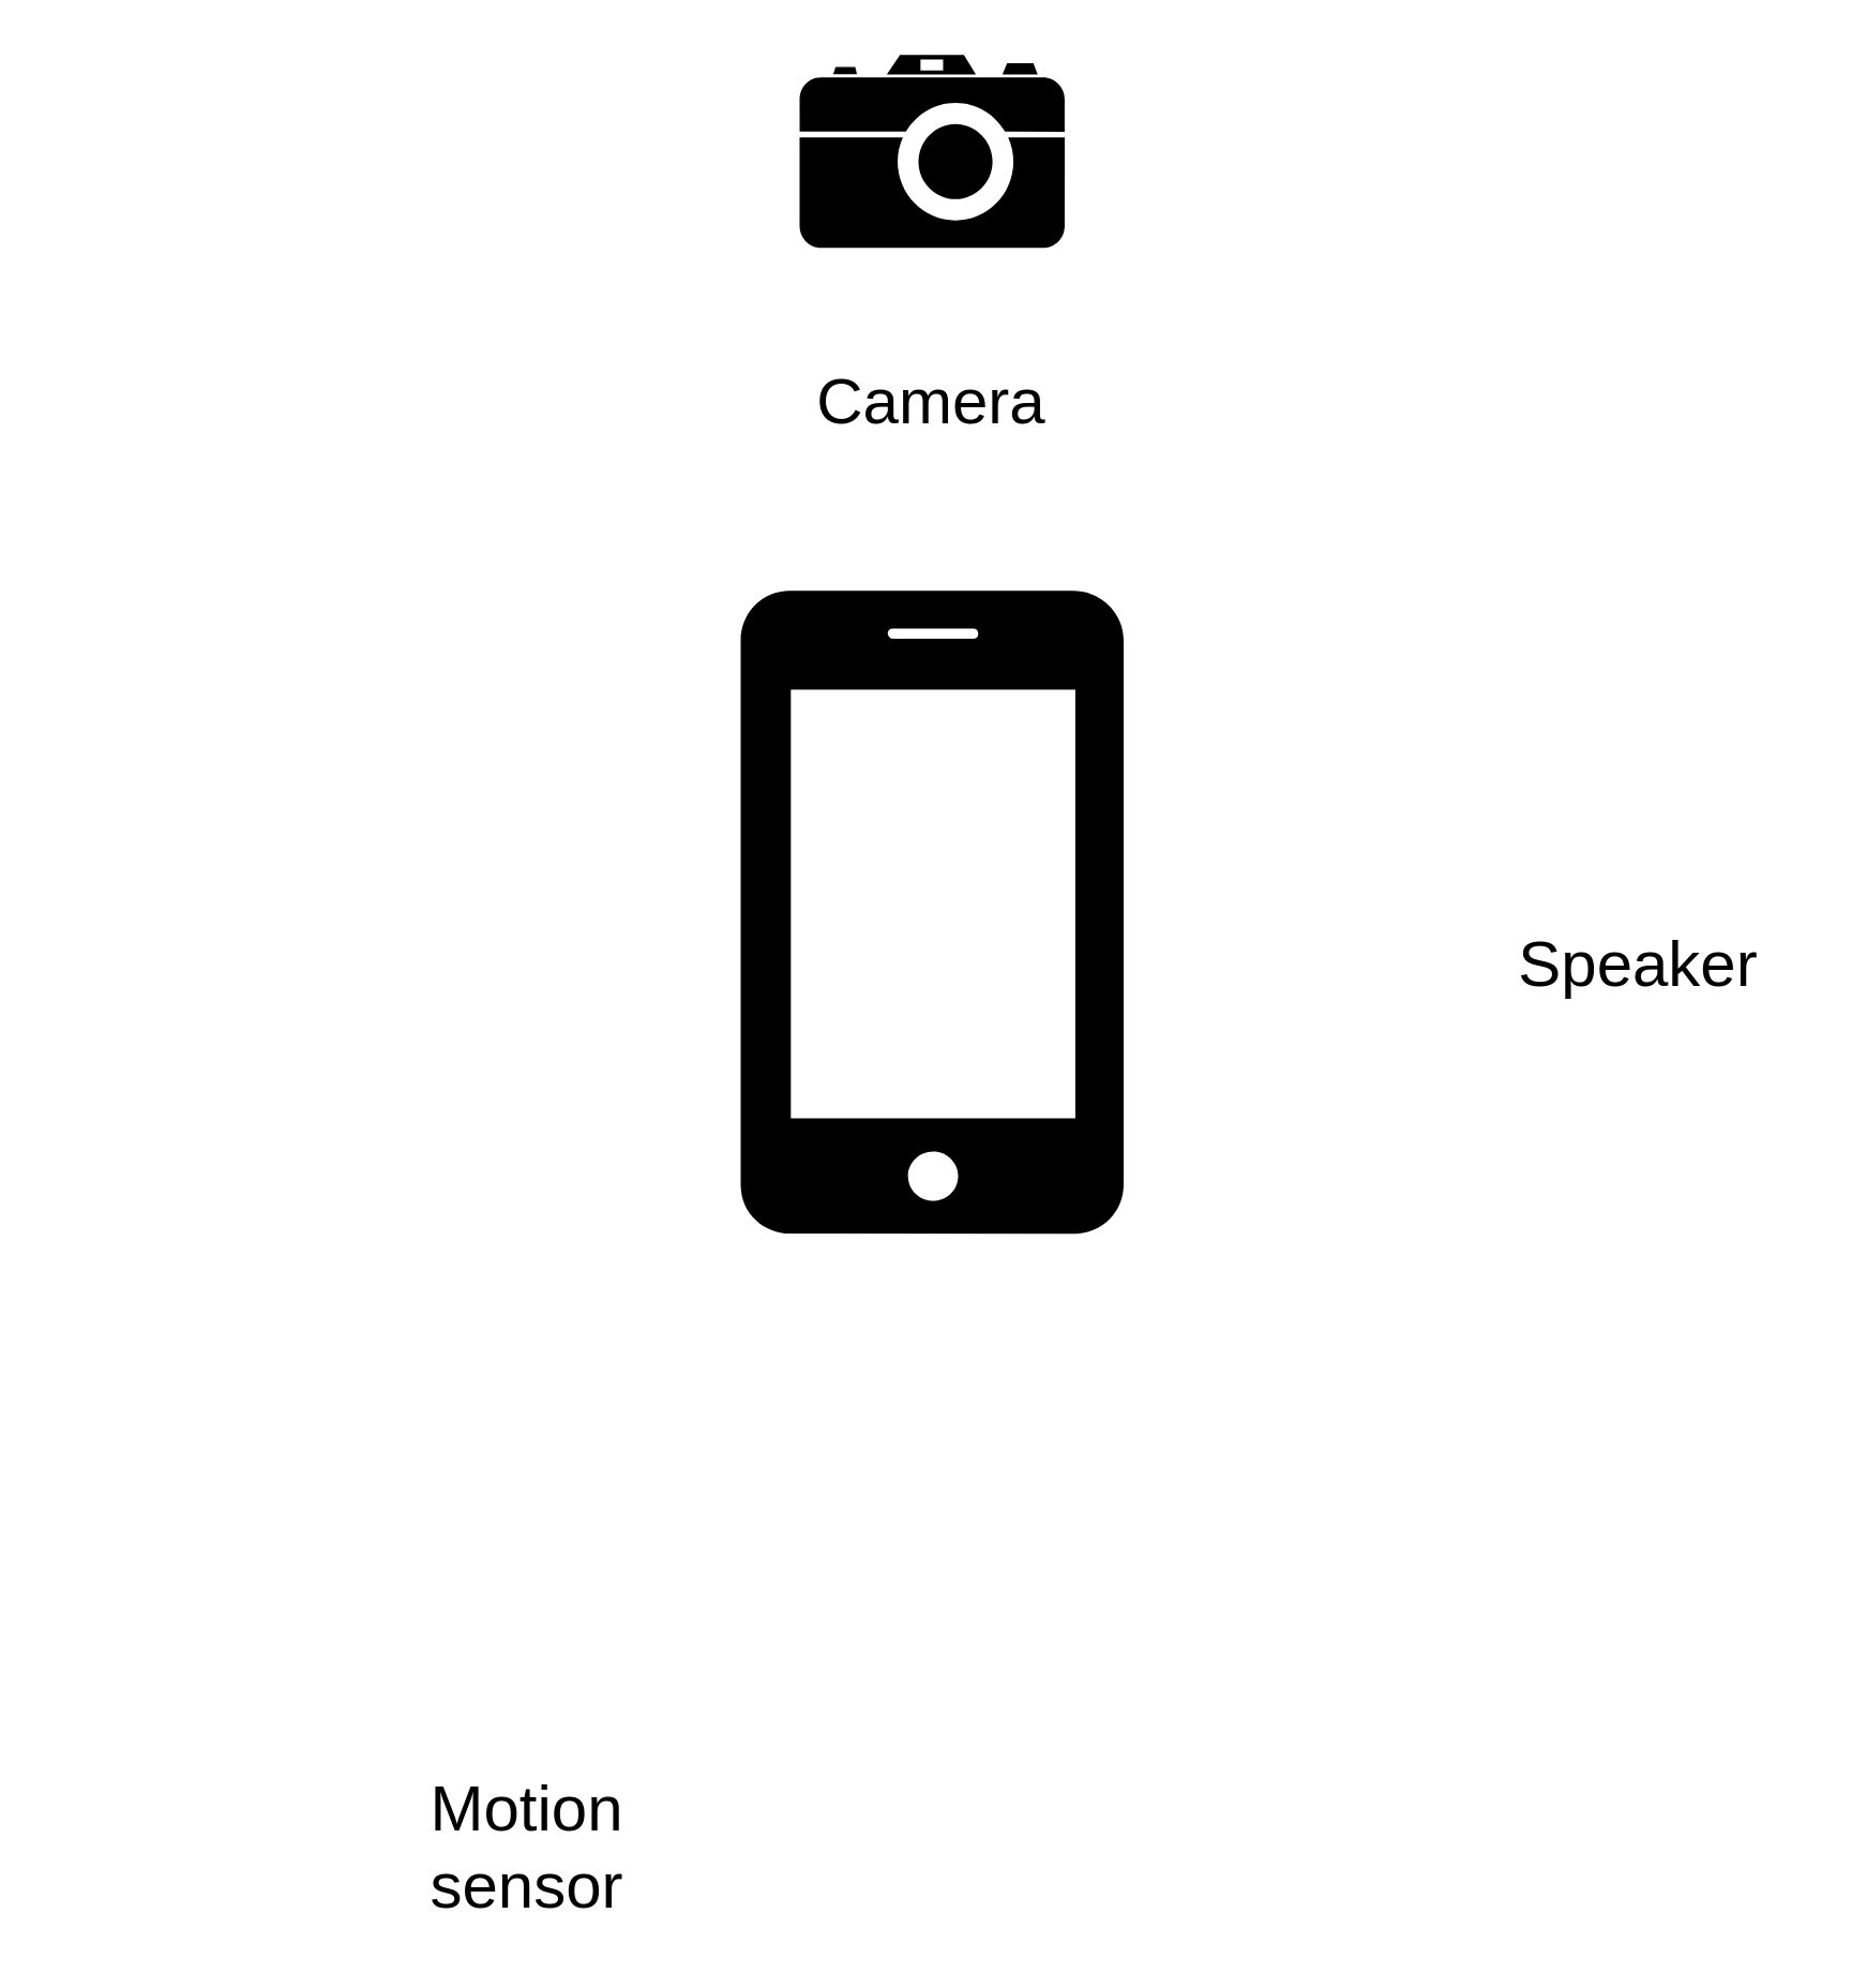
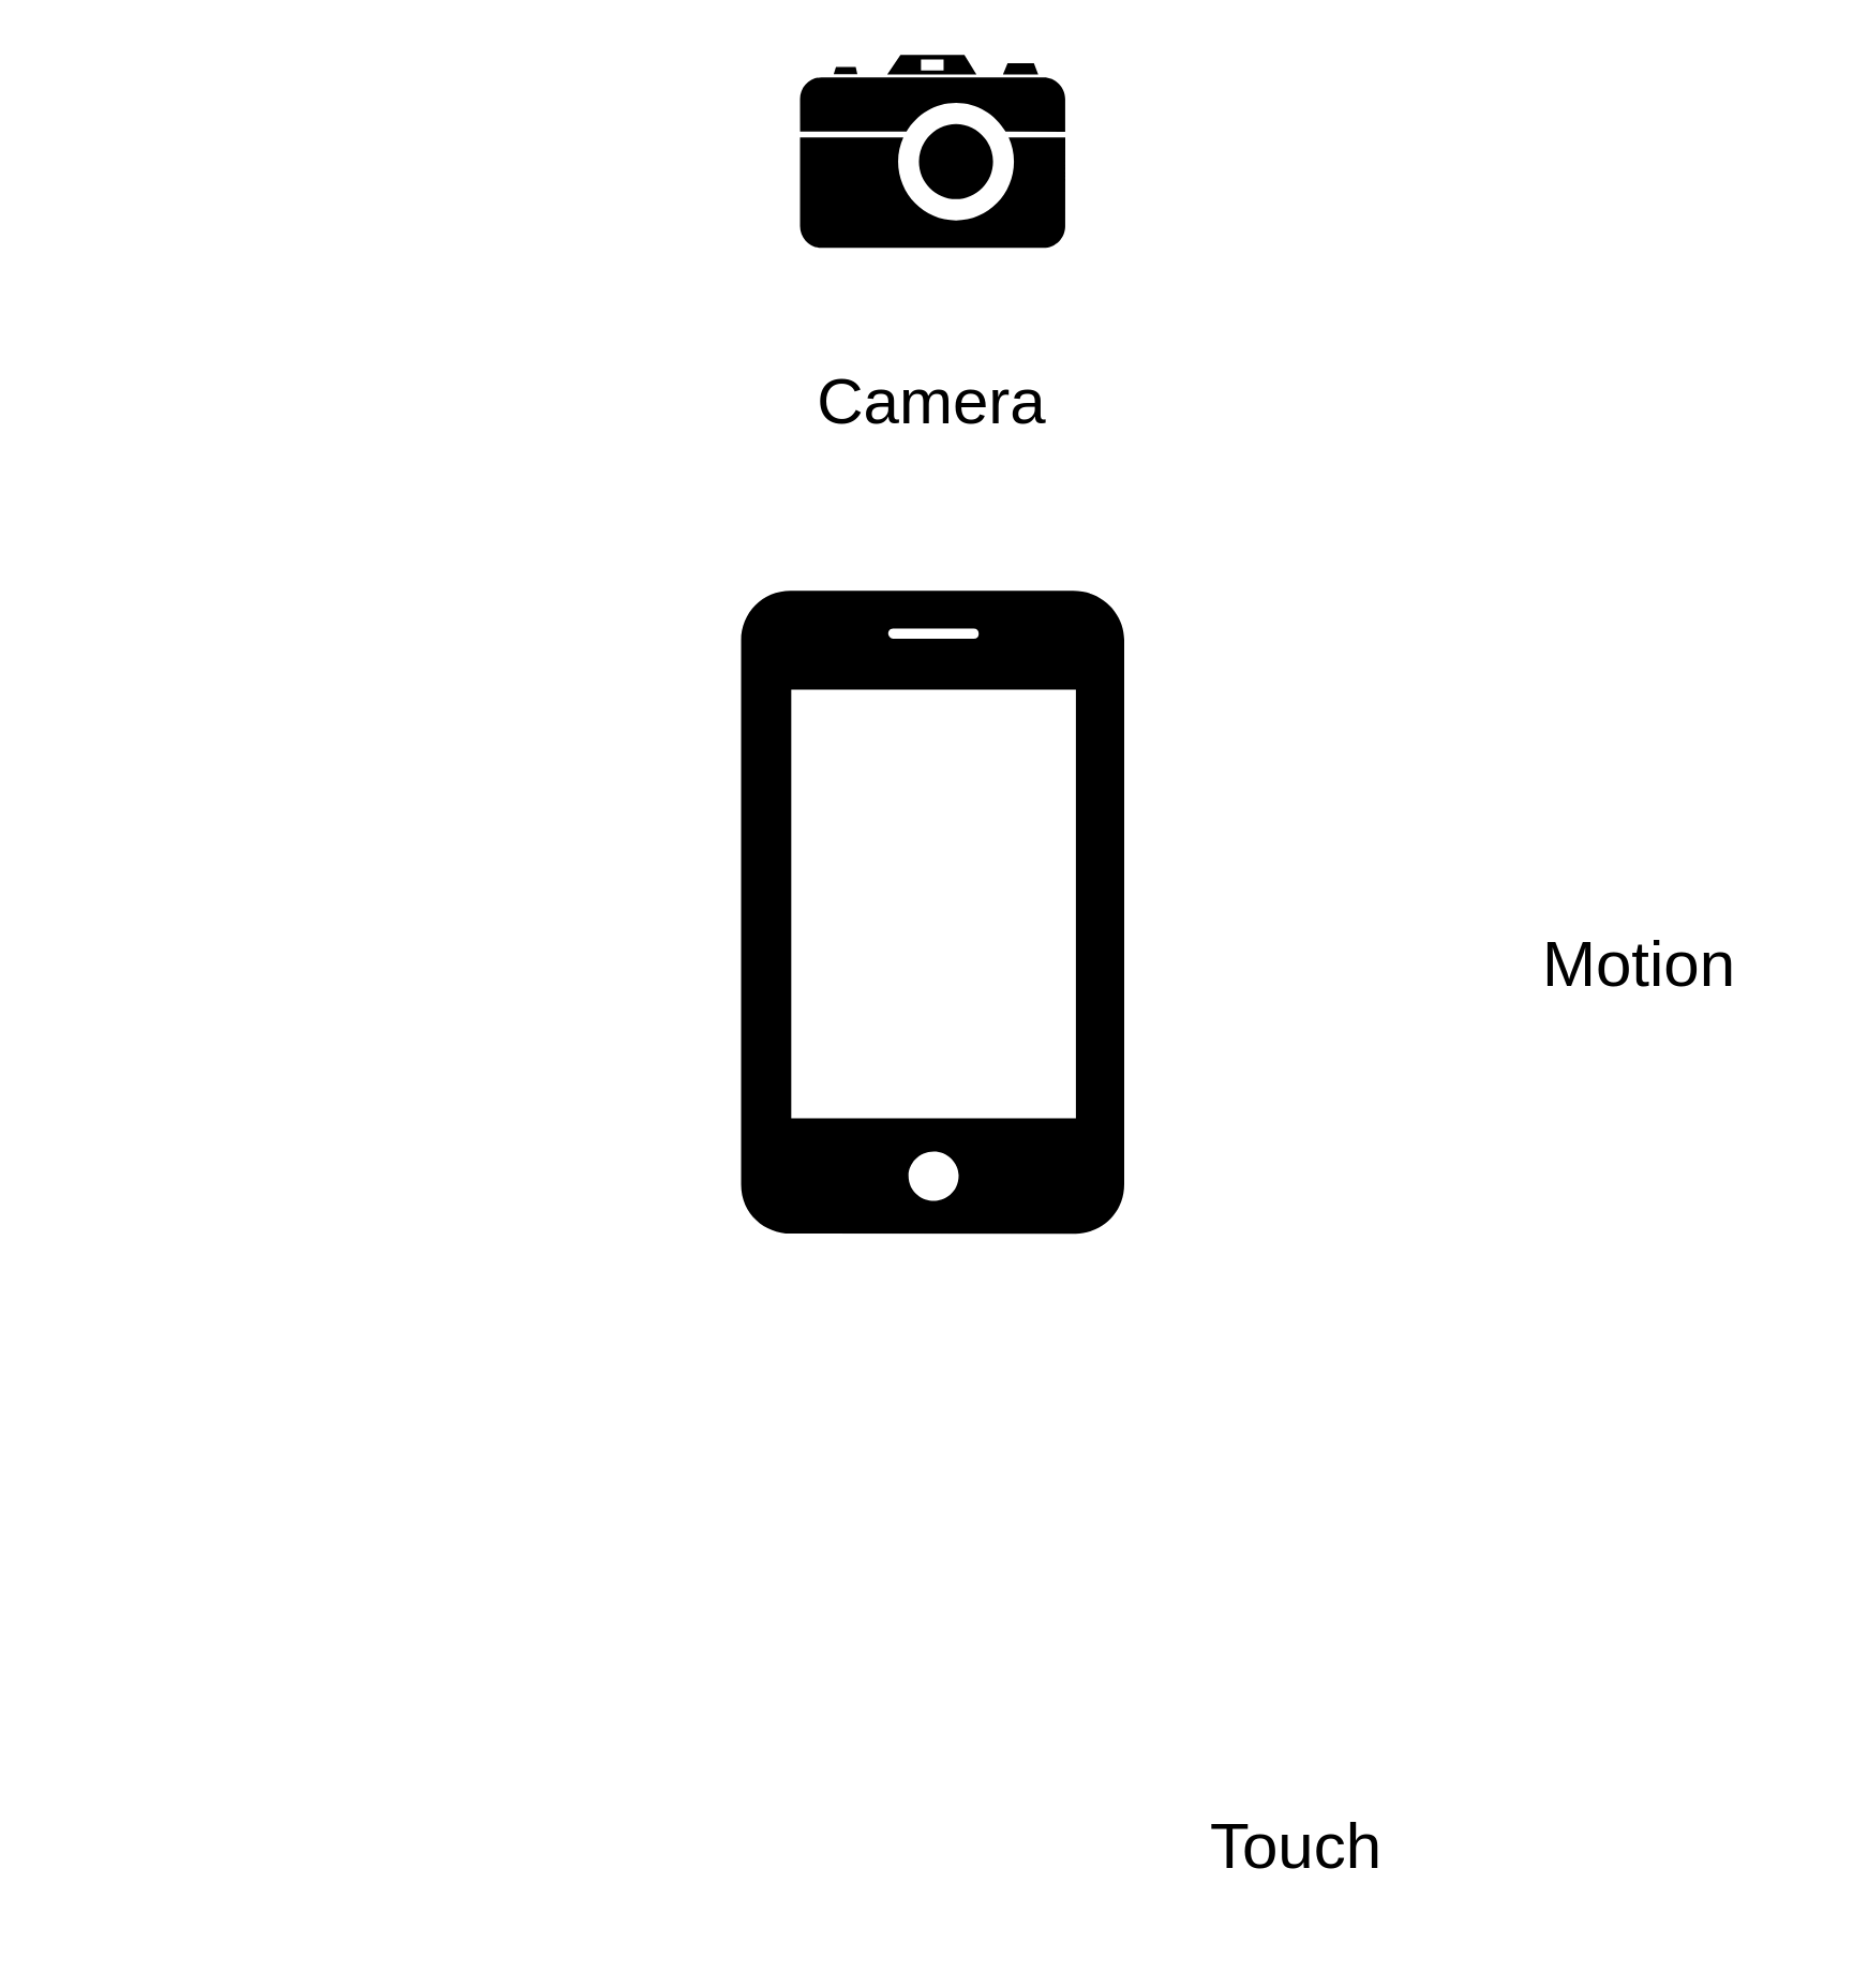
- <mxCell id="10" value="&lt;font style=&quot;font-size: 24px&quot;&gt;Speaker&lt;/font&gt;" style="text;html=1;strokeColor=none;fillColor=none;align=center;verticalAlign=middle;whiteSpace=wrap;rounded=0;" vertex="1" parent="1"><mxGeometry x="549.5" y="345" width="123" height="30" as="geometry" /></mxCell>
+ <mxCell id="10" value="&lt;font style=&quot;font-size: 24px&quot;&gt;Motion&lt;/font&gt;" style="text;html=1;strokeColor=none;fillColor=none;align=center;verticalAlign=middle;whiteSpace=wrap;rounded=0;" vertex="1" parent="1"><mxGeometry x="549.5" y="345" width="123" height="30" as="geometry" /></mxCell>
- <mxCell id="8" value="&lt;font style=&quot;font-size: 24px&quot;&gt;Motion sensor&lt;/font&gt;" style="text;html=1;strokeColor=none;fillColor=none;align=center;verticalAlign=middle;whiteSpace=wrap;rounded=0;" vertex="1" parent="1"><mxGeometry x="135" y="658" width="123" height="62" as="geometry" /></mxCell>
+ <mxCell id="9" value="&lt;font style=&quot;font-size: 24px&quot;&gt;Touch&lt;/font&gt;" style="text;html=1;strokeColor=none;fillColor=none;align=center;verticalAlign=middle;whiteSpace=wrap;rounded=0;" vertex="1" parent="1"><mxGeometry x="421.5" y="674" width="123" height="30" as="geometry" /></mxCell>
